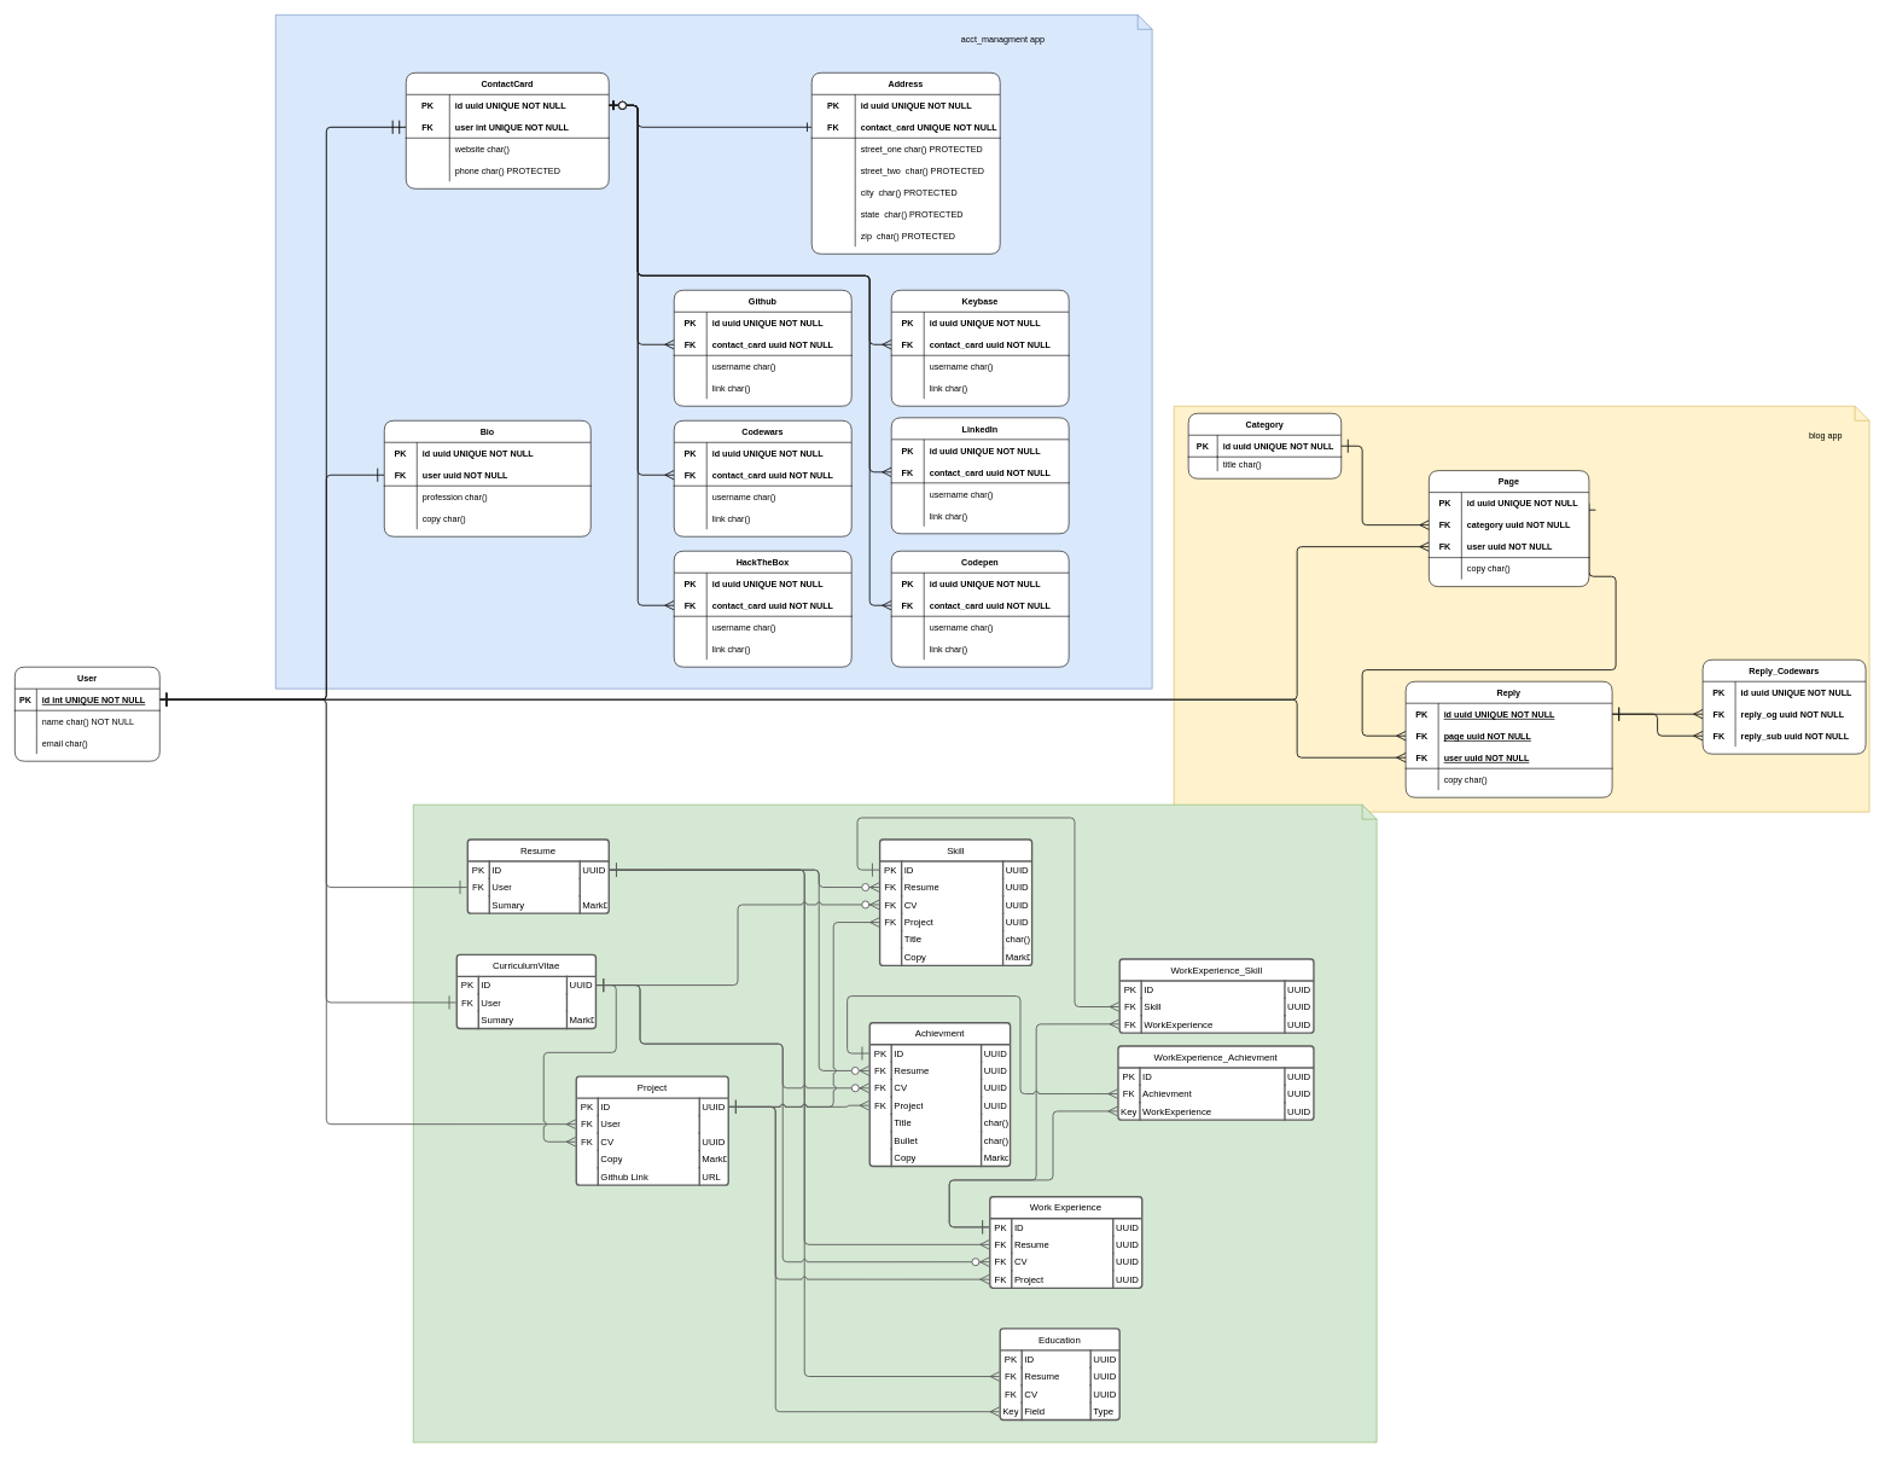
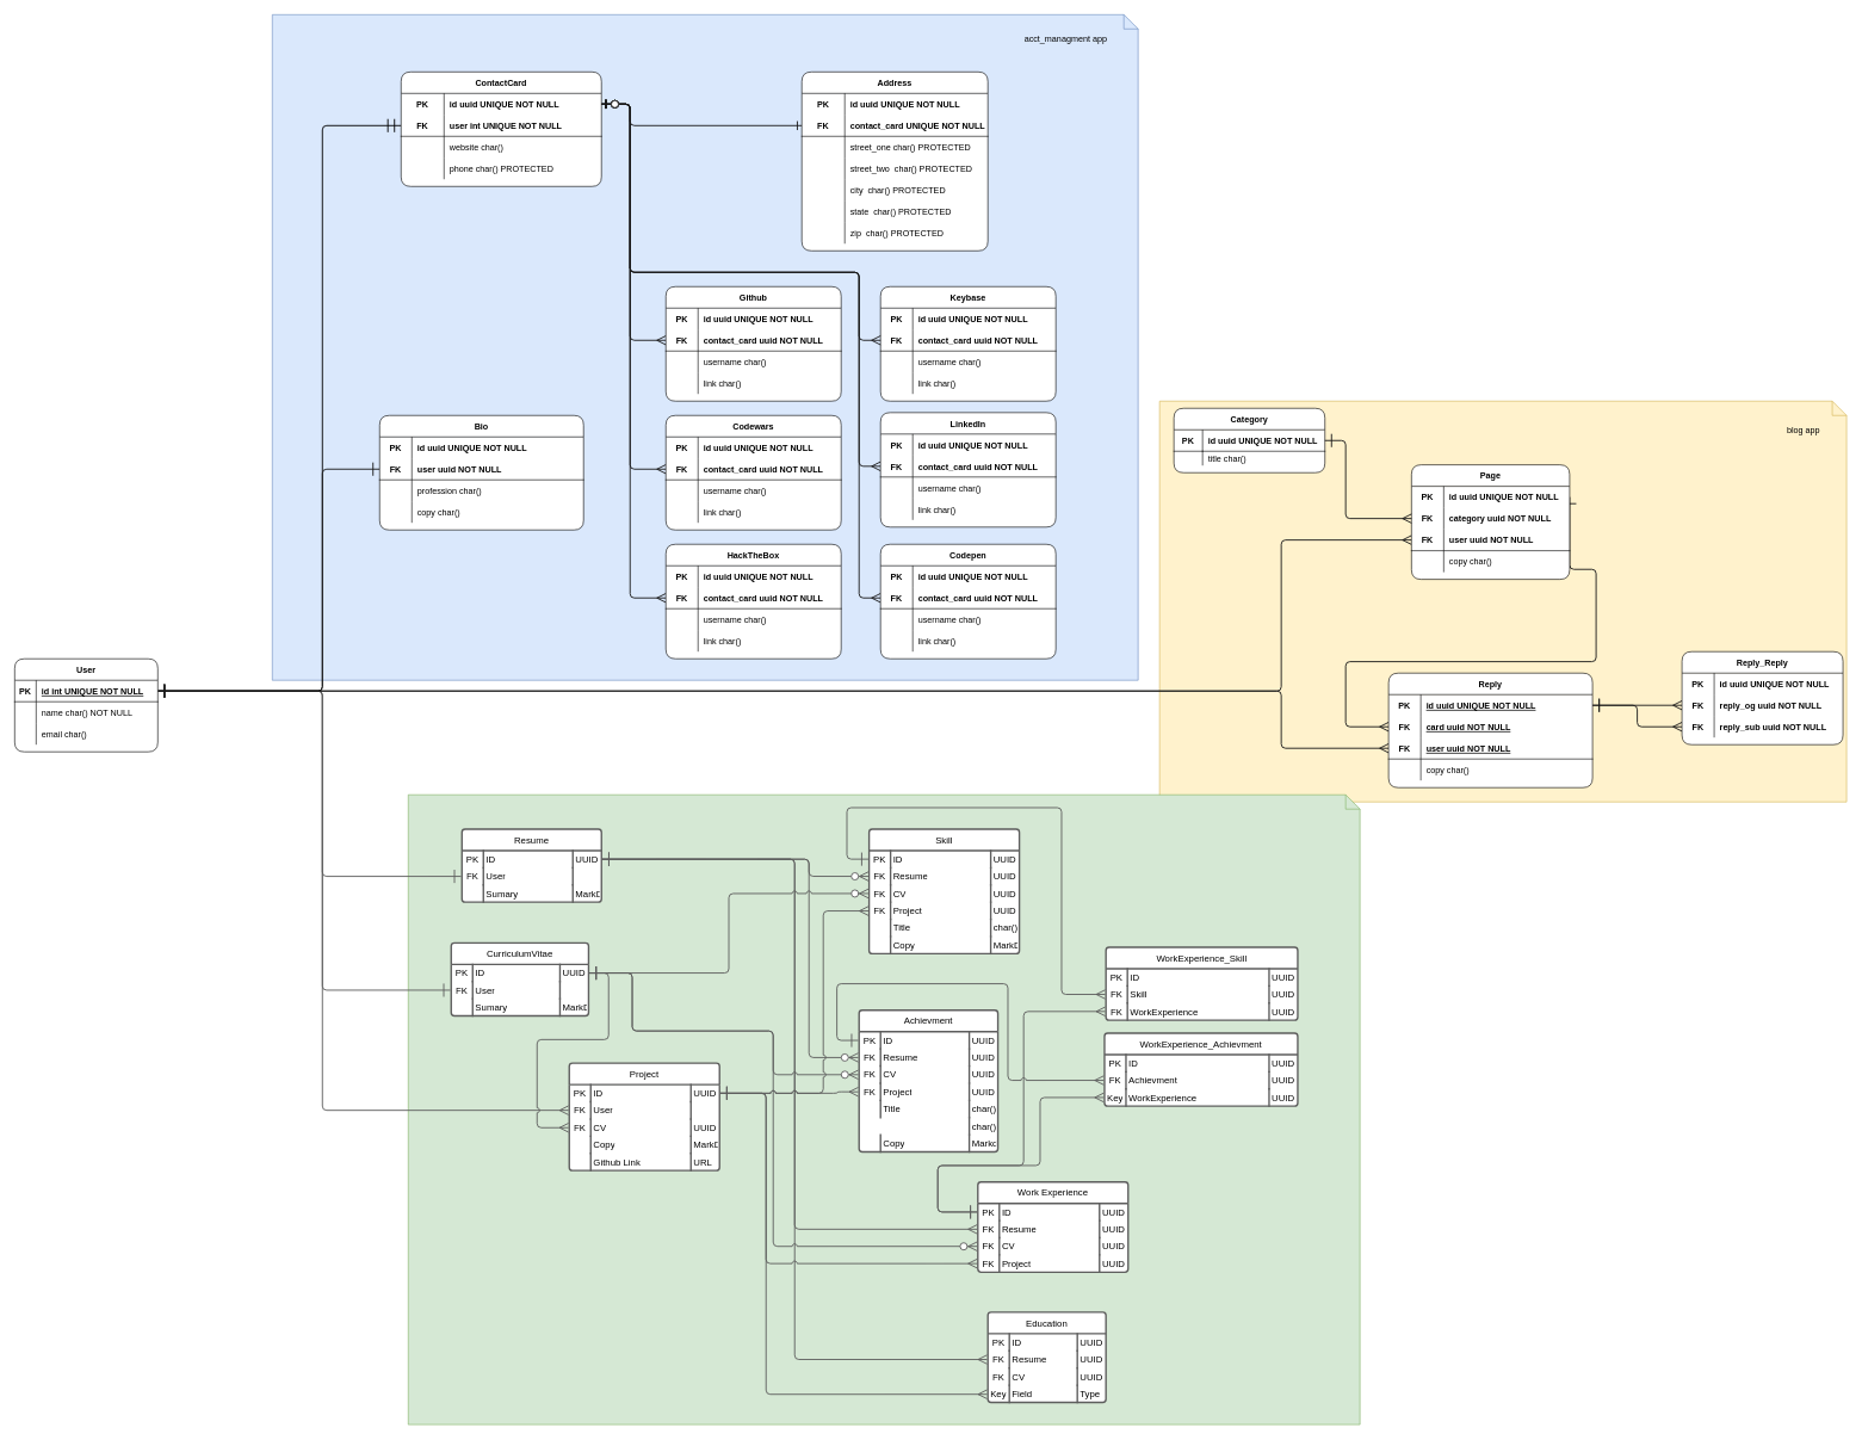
- <mxCell id="328" value="acct_managment app" style="text;html=1;strokeColor=none;fillColor=none;align=center;verticalAlign=middle;whiteSpace=wrap;rounded=0;shadow=0;sketch=0;" vertex="1" parent="1"><mxGeometry x="1319" y="40" width="130" height="30" as="geometry" /></mxCell>
+ <mxCell id="328" value="acct_managment app" style="text;html=1;strokeColor=none;fillColor=none;align=center;verticalAlign=middle;whiteSpace=wrap;rounded=0;shadow=0;sketch=0;" vertex="1" parent="1"><mxGeometry x="1424" y="40" width="130" height="30" as="geometry" /></mxCell>
- <mxCell id="239" value="Reply_Codewars" style="shape=table;startSize=30;container=1;collapsible=1;childLayout=tableLayout;fixedRows=1;rowLines=0;fontStyle=1;align=center;resizeLast=1;rounded=1;shadow=0;sketch=0;fillColor=default;gradientColor=none;swimlaneFillColor=default;" vertex="1" parent="1"><mxGeometry x="2350" y="910" width="225" height="130" as="geometry" /></mxCell>
+ <mxCell id="239" value="Reply_Reply" style="shape=table;startSize=30;container=1;collapsible=1;childLayout=tableLayout;fixedRows=1;rowLines=0;fontStyle=1;align=center;resizeLast=1;rounded=1;shadow=0;sketch=0;fillColor=default;gradientColor=none;swimlaneFillColor=default;" vertex="1" parent="1"><mxGeometry x="2350" y="910" width="225" height="130" as="geometry" /></mxCell>
- <mxCell id="232" value="page uuid NOT NULL" style="shape=partialRectangle;connectable=0;fillColor=none;top=0;left=0;bottom=0;right=0;align=left;spacingLeft=6;fontStyle=5;overflow=hidden;rounded=1;shadow=0;sketch=0;" vertex="1" parent="230"><mxGeometry x="45" width="240" height="30" as="geometry"><mxRectangle width="240" height="30" as="alternateBounds" /></mxGeometry></mxCell>
+ <mxCell id="232" value="card uuid NOT NULL" style="shape=partialRectangle;connectable=0;fillColor=none;top=0;left=0;bottom=0;right=0;align=left;spacingLeft=6;fontStyle=5;overflow=hidden;rounded=1;shadow=0;sketch=0;" vertex="1" parent="230"><mxGeometry x="45" width="240" height="30" as="geometry"><mxRectangle width="240" height="30" as="alternateBounds" /></mxGeometry></mxCell>
- <mxCell id="68" value="Bullet" style="shape=partialRectangle;top=0;right=0;bottom=0;part=1;resizeHeight=0;align=left;verticalAlign=top;spacingLeft=4;spacingRight=4;overflow=hidden;rotatable=0;points=[[0,0.5],[1,0.5]];portConstraint=eastwest;swimlaneFillColor=#ffffff;whiteSpace=wrap;fontSize=13;fontColor=default;fillColor=none;strokeOpacity=100;fillOpacity=100;spacing=0;strokeColor=#5e5e5e;rounded=1;absoluteArcSize=1;arcSize=9;strokeWidth=2.3;" vertex="1" parent="51"><mxGeometry x="30" y="150" width="124" height="24" as="geometry" /></mxCell>
